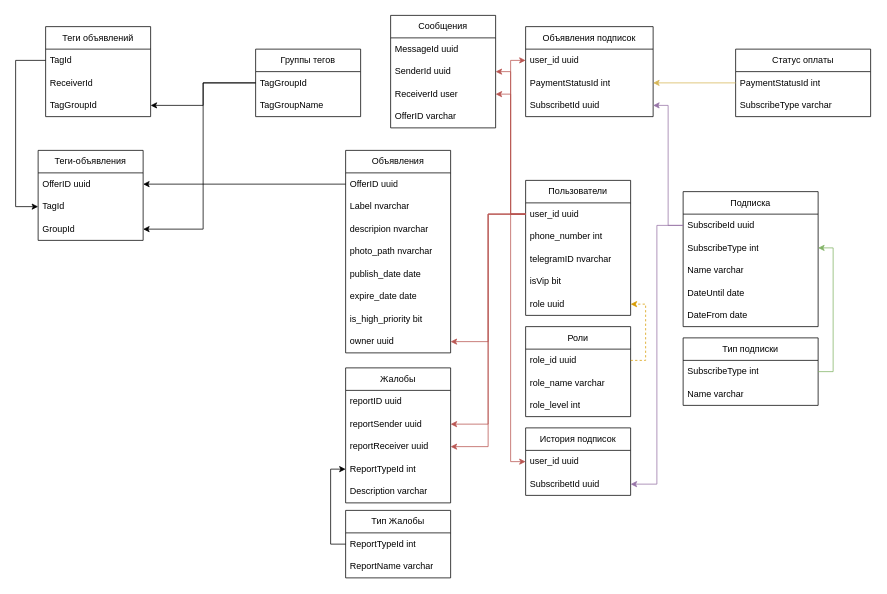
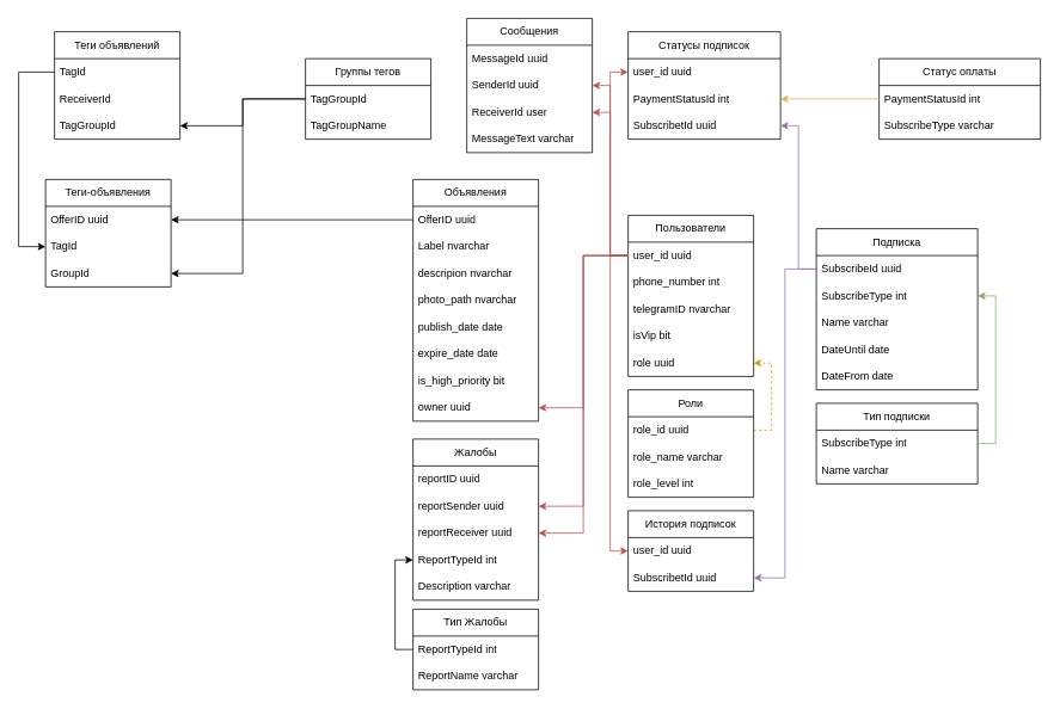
- <mxCell id="32" value="Объявления подписок" style="swimlane;fontStyle=0;childLayout=stackLayout;horizontal=1;startSize=30;horizontalStack=0;resizeParent=1;resizeParentMax=0;resizeLast=0;collapsible=1;marginBottom=0;whiteSpace=wrap;html=1;" parent="1" vertex="1"><mxGeometry x="700" y="35" width="170" height="120" as="geometry" /></mxCell>
+ <mxCell id="32" value="Статусы подписок" style="swimlane;fontStyle=0;childLayout=stackLayout;horizontal=1;startSize=30;horizontalStack=0;resizeParent=1;resizeParentMax=0;resizeLast=0;collapsible=1;marginBottom=0;whiteSpace=wrap;html=1;" parent="1" vertex="1"><mxGeometry x="700" y="35" width="170" height="120" as="geometry" /></mxCell>
- <mxCell id="31" value="OfferID varchar" style="text;strokeColor=none;fillColor=none;align=left;verticalAlign=middle;spacingLeft=4;spacingRight=4;overflow=hidden;points=[[0,0.5],[1,0.5]];portConstraint=eastwest;rotatable=0;whiteSpace=wrap;html=1;" parent="27" vertex="1"><mxGeometry y="120" width="140" height="30" as="geometry" /></mxCell>
+ <mxCell id="31" value="MessageText varchar" style="text;strokeColor=none;fillColor=none;align=left;verticalAlign=middle;spacingLeft=4;spacingRight=4;overflow=hidden;points=[[0,0.5],[1,0.5]];portConstraint=eastwest;rotatable=0;whiteSpace=wrap;html=1;" parent="27" vertex="1"><mxGeometry y="120" width="140" height="30" as="geometry" /></mxCell>
